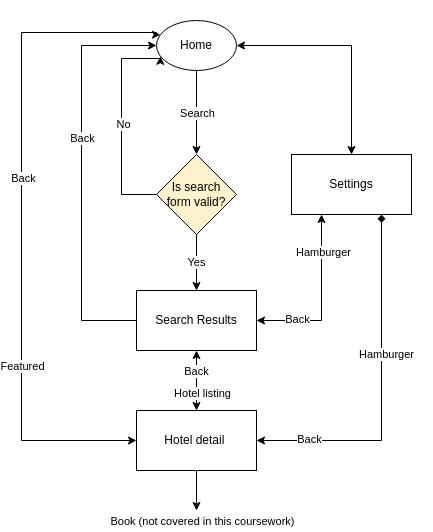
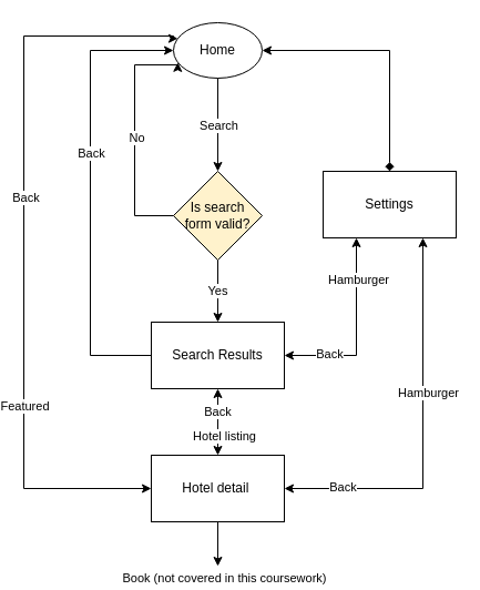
- <mxCell id="25" value="" style="endArrow=classic;startArrow=classic;html=1;rounded=0;exitX=1;exitY=0.5;exitDx=0;exitDy=0;entryX=0.5;entryY=0;entryDx=0;entryDy=0;edgeStyle=orthogonalEdgeStyle;" parent="1" source="7" target="10" edge="1"><mxGeometry width="50" height="50" relative="1" as="geometry"><mxPoint x="350" y="90" as="sourcePoint" /><mxPoint x="400" y="40" as="targetPoint" /></mxGeometry></mxCell>
+ <mxCell id="25" value="" style="endArrow=diamond;startArrow=classic;html=1;rounded=0;exitX=1;exitY=0.5;exitDx=0;exitDy=0;entryX=0.5;entryY=0;entryDx=0;entryDy=0;edgeStyle=orthogonalEdgeStyle;" parent="1" source="7" target="10" edge="1"><mxGeometry width="50" height="50" relative="1" as="geometry"><mxPoint x="350" y="90" as="sourcePoint" /><mxPoint x="400" y="40" as="targetPoint" /></mxGeometry></mxCell>
- <mxCell id="22" value="" style="endArrow=diamond;startArrow=classic;html=1;rounded=0;exitX=1;exitY=0.5;exitDx=0;exitDy=0;entryX=0.75;entryY=1;entryDx=0;entryDy=0;edgeStyle=orthogonalEdgeStyle;" parent="1" source="11" target="10" edge="1"><mxGeometry width="50" height="50" relative="1" as="geometry"><mxPoint x="370" y="420" as="sourcePoint" /><mxPoint x="420" y="370" as="targetPoint" /></mxGeometry></mxCell>
+ <mxCell id="22" value="" style="endArrow=classic;startArrow=classic;html=1;rounded=0;exitX=1;exitY=0.5;exitDx=0;exitDy=0;entryX=0.75;entryY=1;entryDx=0;entryDy=0;edgeStyle=orthogonalEdgeStyle;" parent="1" source="11" target="10" edge="1"><mxGeometry width="50" height="50" relative="1" as="geometry"><mxPoint x="370" y="420" as="sourcePoint" /><mxPoint x="420" y="370" as="targetPoint" /></mxGeometry></mxCell>
